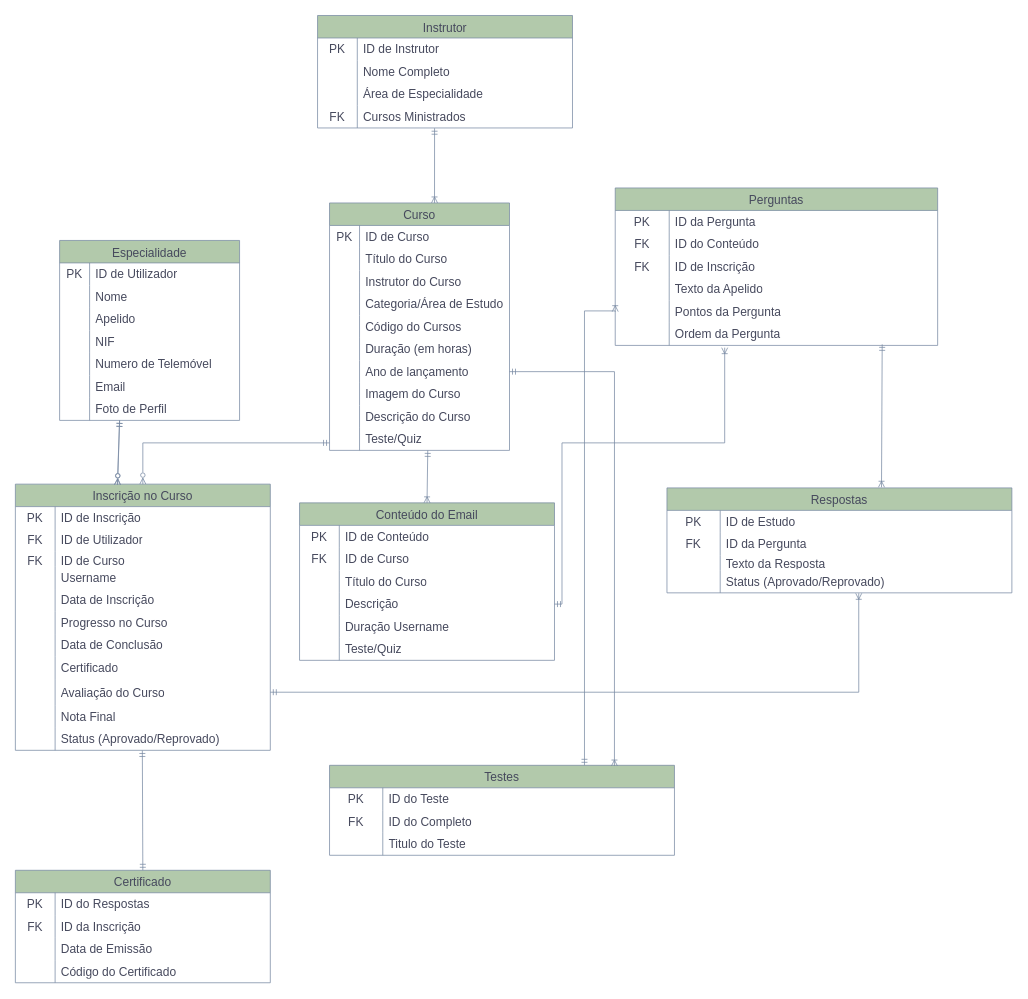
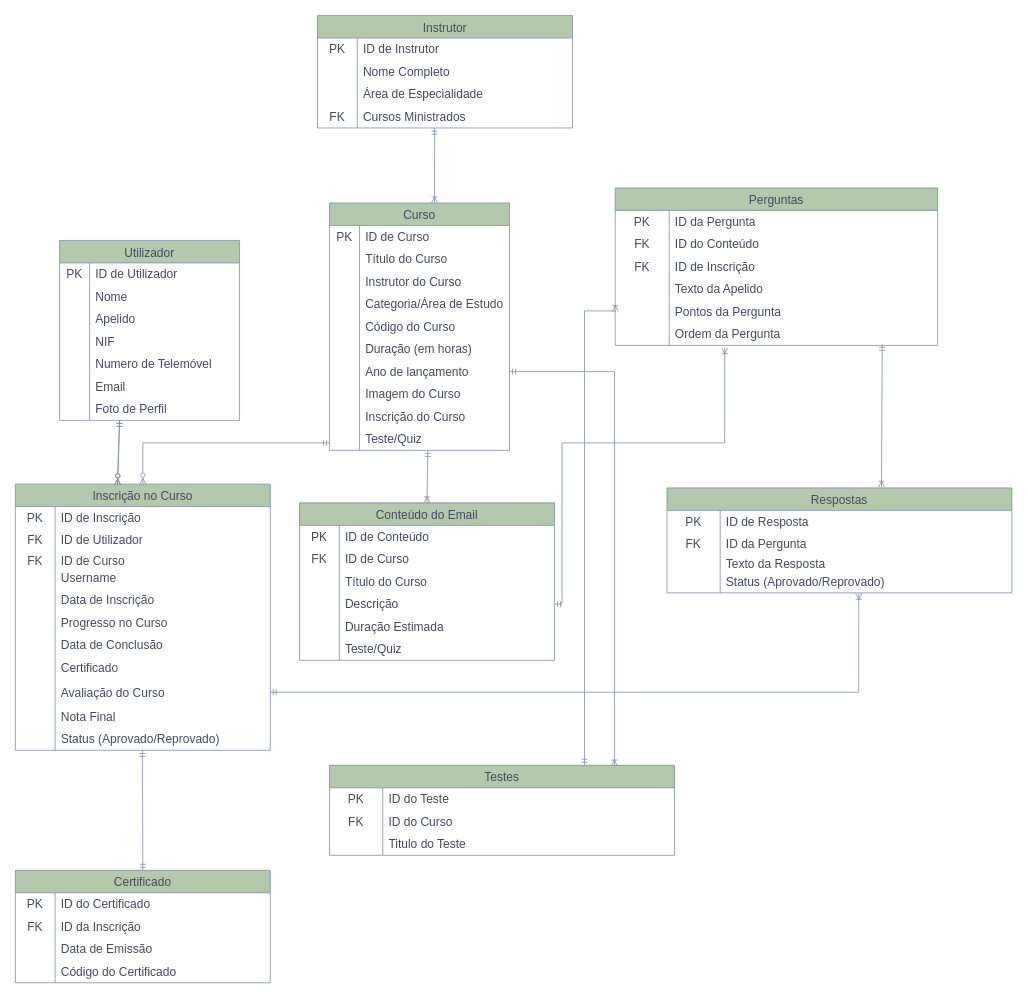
- <mxCell id="33" value="Especialidade" style="shape=table;startSize=30;container=1;collapsible=0;childLayout=tableLayout;fixedRows=1;rowLines=0;fontStyle=0;strokeColor=#788AA3;fontSize=16;labelBackgroundColor=none;fillColor=#B2C9AB;fontColor=#46495D;" parent="1" vertex="1"><mxGeometry x="79" y="320" width="240" height="240" as="geometry" /></mxCell>
+ <mxCell id="33" value="Utilizador" style="shape=table;startSize=30;container=1;collapsible=0;childLayout=tableLayout;fixedRows=1;rowLines=0;fontStyle=0;strokeColor=#788AA3;fontSize=16;labelBackgroundColor=none;fillColor=#B2C9AB;fontColor=#46495D;" parent="1" vertex="1"><mxGeometry x="79" y="320" width="240" height="240" as="geometry" /></mxCell>
- <mxCell id="17" value="Código do Cursos" style="shape=partialRectangle;html=1;whiteSpace=wrap;connectable=0;fillColor=none;top=0;left=0;bottom=0;right=0;align=left;spacingLeft=6;overflow=hidden;strokeColor=#788AA3;fontSize=16;labelBackgroundColor=none;fontColor=#46495D;" parent="15" vertex="1"><mxGeometry x="40" width="200" height="30" as="geometry"><mxRectangle width="200" height="30" as="alternateBounds" /></mxGeometry></mxCell>
+ <mxCell id="17" value="Código do Curso" style="shape=partialRectangle;html=1;whiteSpace=wrap;connectable=0;fillColor=none;top=0;left=0;bottom=0;right=0;align=left;spacingLeft=6;overflow=hidden;strokeColor=#788AA3;fontSize=16;labelBackgroundColor=none;fontColor=#46495D;" parent="15" vertex="1"><mxGeometry x="40" width="200" height="30" as="geometry"><mxRectangle width="200" height="30" as="alternateBounds" /></mxGeometry></mxCell>
- <mxCell id="29" value="Descrição do Curso" style="shape=partialRectangle;html=1;whiteSpace=wrap;connectable=0;fillColor=none;top=0;left=0;bottom=0;right=0;align=left;spacingLeft=6;overflow=hidden;strokeColor=#788AA3;fontSize=16;labelBackgroundColor=none;fontColor=#46495D;" parent="27" vertex="1"><mxGeometry x="40" width="200" height="30" as="geometry"><mxRectangle width="200" height="30" as="alternateBounds" /></mxGeometry></mxCell>
+ <mxCell id="29" value="Inscrição do Curso" style="shape=partialRectangle;html=1;whiteSpace=wrap;connectable=0;fillColor=none;top=0;left=0;bottom=0;right=0;align=left;spacingLeft=6;overflow=hidden;strokeColor=#788AA3;fontSize=16;labelBackgroundColor=none;fontColor=#46495D;" parent="27" vertex="1"><mxGeometry x="40" width="200" height="30" as="geometry"><mxRectangle width="200" height="30" as="alternateBounds" /></mxGeometry></mxCell>
- <mxCell id="143" value="ID de Estudo&amp;nbsp;" style="shape=partialRectangle;html=1;whiteSpace=wrap;connectable=0;fillColor=none;top=0;left=0;bottom=0;right=0;align=left;spacingLeft=6;overflow=hidden;strokeColor=#788AA3;fontSize=16;labelBackgroundColor=none;fontColor=#46495D;" parent="141" vertex="1"><mxGeometry x="71" width="389" height="30" as="geometry"><mxRectangle width="389" height="30" as="alternateBounds" /></mxGeometry></mxCell>
+ <mxCell id="143" value="ID de Resposta&amp;nbsp;" style="shape=partialRectangle;html=1;whiteSpace=wrap;connectable=0;fillColor=none;top=0;left=0;bottom=0;right=0;align=left;spacingLeft=6;overflow=hidden;strokeColor=#788AA3;fontSize=16;labelBackgroundColor=none;fontColor=#46495D;" parent="141" vertex="1"><mxGeometry x="71" width="389" height="30" as="geometry"><mxRectangle width="389" height="30" as="alternateBounds" /></mxGeometry></mxCell>
- <mxCell id="104" value="Duração Username" style="shape=partialRectangle;html=1;whiteSpace=wrap;connectable=0;fillColor=none;top=0;left=0;bottom=0;right=0;align=left;spacingLeft=6;overflow=hidden;strokeColor=#788AA3;fontSize=16;labelBackgroundColor=none;fontColor=#46495D;" parent="102" vertex="1"><mxGeometry x="53" width="287" height="30" as="geometry"><mxRectangle width="287" height="30" as="alternateBounds" /></mxGeometry></mxCell>
+ <mxCell id="104" value="Duração Estimada" style="shape=partialRectangle;html=1;whiteSpace=wrap;connectable=0;fillColor=none;top=0;left=0;bottom=0;right=0;align=left;spacingLeft=6;overflow=hidden;strokeColor=#788AA3;fontSize=16;labelBackgroundColor=none;fontColor=#46495D;" parent="102" vertex="1"><mxGeometry x="53" width="287" height="30" as="geometry"><mxRectangle width="287" height="30" as="alternateBounds" /></mxGeometry></mxCell>
- <mxCell id="178" value="ID do Completo" style="shape=partialRectangle;html=1;whiteSpace=wrap;connectable=0;fillColor=none;top=0;left=0;bottom=0;right=0;align=left;spacingLeft=6;overflow=hidden;strokeColor=#788AA3;fontSize=16;labelBackgroundColor=none;fontColor=#46495D;" parent="176" vertex="1"><mxGeometry x="71" width="389" height="30" as="geometry"><mxRectangle width="389" height="30" as="alternateBounds" /></mxGeometry></mxCell>
+ <mxCell id="178" value="ID do Curso" style="shape=partialRectangle;html=1;whiteSpace=wrap;connectable=0;fillColor=none;top=0;left=0;bottom=0;right=0;align=left;spacingLeft=6;overflow=hidden;strokeColor=#788AA3;fontSize=16;labelBackgroundColor=none;fontColor=#46495D;" parent="176" vertex="1"><mxGeometry x="71" width="389" height="30" as="geometry"><mxRectangle width="389" height="30" as="alternateBounds" /></mxGeometry></mxCell>
- <mxCell id="162" value="ID do Respostas" style="shape=partialRectangle;html=1;whiteSpace=wrap;connectable=0;fillColor=none;top=0;left=0;bottom=0;right=0;align=left;spacingLeft=6;overflow=hidden;strokeColor=#788AA3;fontSize=16;labelBackgroundColor=none;fontColor=#46495D;" parent="160" vertex="1"><mxGeometry x="53" width="287" height="30" as="geometry"><mxRectangle width="287" height="30" as="alternateBounds" /></mxGeometry></mxCell>
+ <mxCell id="162" value="ID do Certificado" style="shape=partialRectangle;html=1;whiteSpace=wrap;connectable=0;fillColor=none;top=0;left=0;bottom=0;right=0;align=left;spacingLeft=6;overflow=hidden;strokeColor=#788AA3;fontSize=16;labelBackgroundColor=none;fontColor=#46495D;" parent="160" vertex="1"><mxGeometry x="53" width="287" height="30" as="geometry"><mxRectangle width="287" height="30" as="alternateBounds" /></mxGeometry></mxCell>
